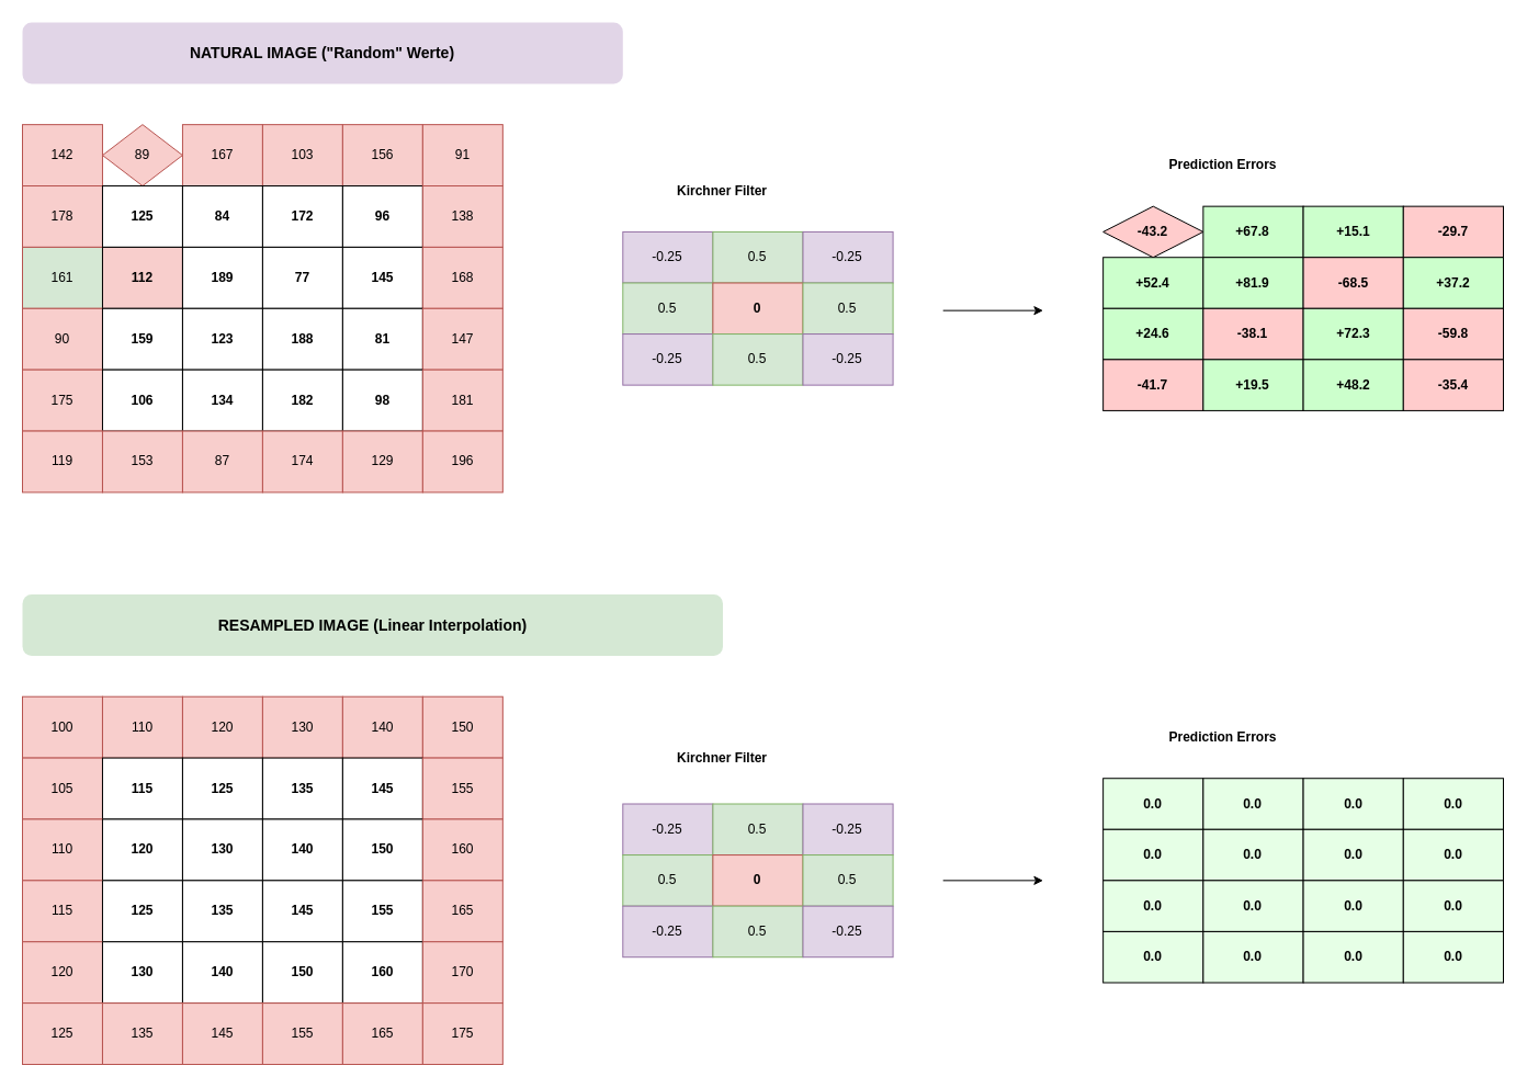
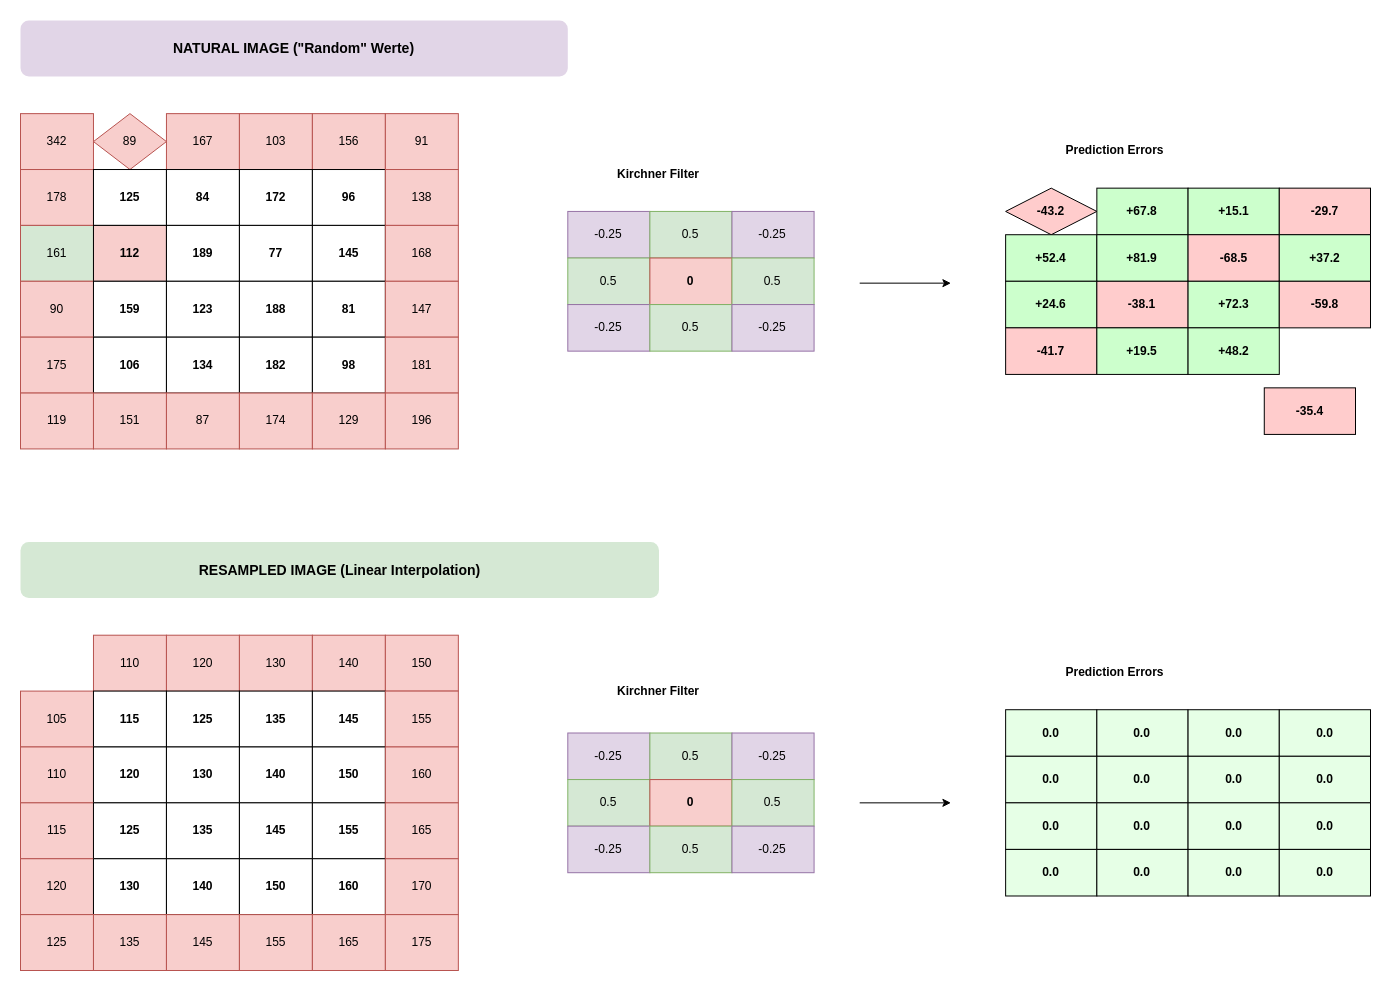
- <mxCell id="4" value="142" style="rounded=0;whiteSpace=wrap;html=1;fillColor=#f8cecc;strokeColor=#b85450;" vertex="1" parent="2"><mxGeometry y="93.137" width="72.973" height="55.882" as="geometry" /></mxCell>
+ <mxCell id="4" value="342" style="rounded=0;whiteSpace=wrap;html=1;fillColor=#f8cecc;strokeColor=#b85450;" vertex="1" parent="2"><mxGeometry y="93.137" width="72.973" height="55.882" as="geometry" /></mxCell>
- <mxCell id="67" value="-35.4" style="rounded=0;whiteSpace=wrap;html=1;fillColor=#ffcccc;strokeColor=#000000;fontStyle=1;" vertex="1" parent="2"><mxGeometry x="1258.784" y="307.353" width="91.216" height="46.569" as="geometry" /></mxCell>
+ <mxCell id="67" value="-35.4" style="rounded=0;whiteSpace=wrap;html=1;fillColor=#ffcccc;strokeColor=#000000;fontStyle=1;" vertex="1" parent="2"><mxGeometry x="1243.784" y="367.353" width="91.216" height="46.569" as="geometry" /></mxCell>
- <mxCell id="35" value="153" style="rounded=0;whiteSpace=wrap;html=1;fillColor=#f8cecc;strokeColor=#b85450;" vertex="1" parent="2"><mxGeometry x="72.973" y="372.549" width="72.973" height="55.882" as="geometry" /></mxCell>
+ <mxCell id="35" value="151" style="rounded=0;whiteSpace=wrap;html=1;fillColor=#f8cecc;strokeColor=#b85450;" vertex="1" parent="2"><mxGeometry x="72.973" y="372.549" width="72.973" height="55.882" as="geometry" /></mxCell>
- <mxCell id="69" value="100" style="rounded=0;whiteSpace=wrap;html=1;fillColor=#f8cecc;strokeColor=#b85450;" vertex="1" parent="2"><mxGeometry y="614.706" width="72.973" height="55.882" as="geometry" /></mxCell>
